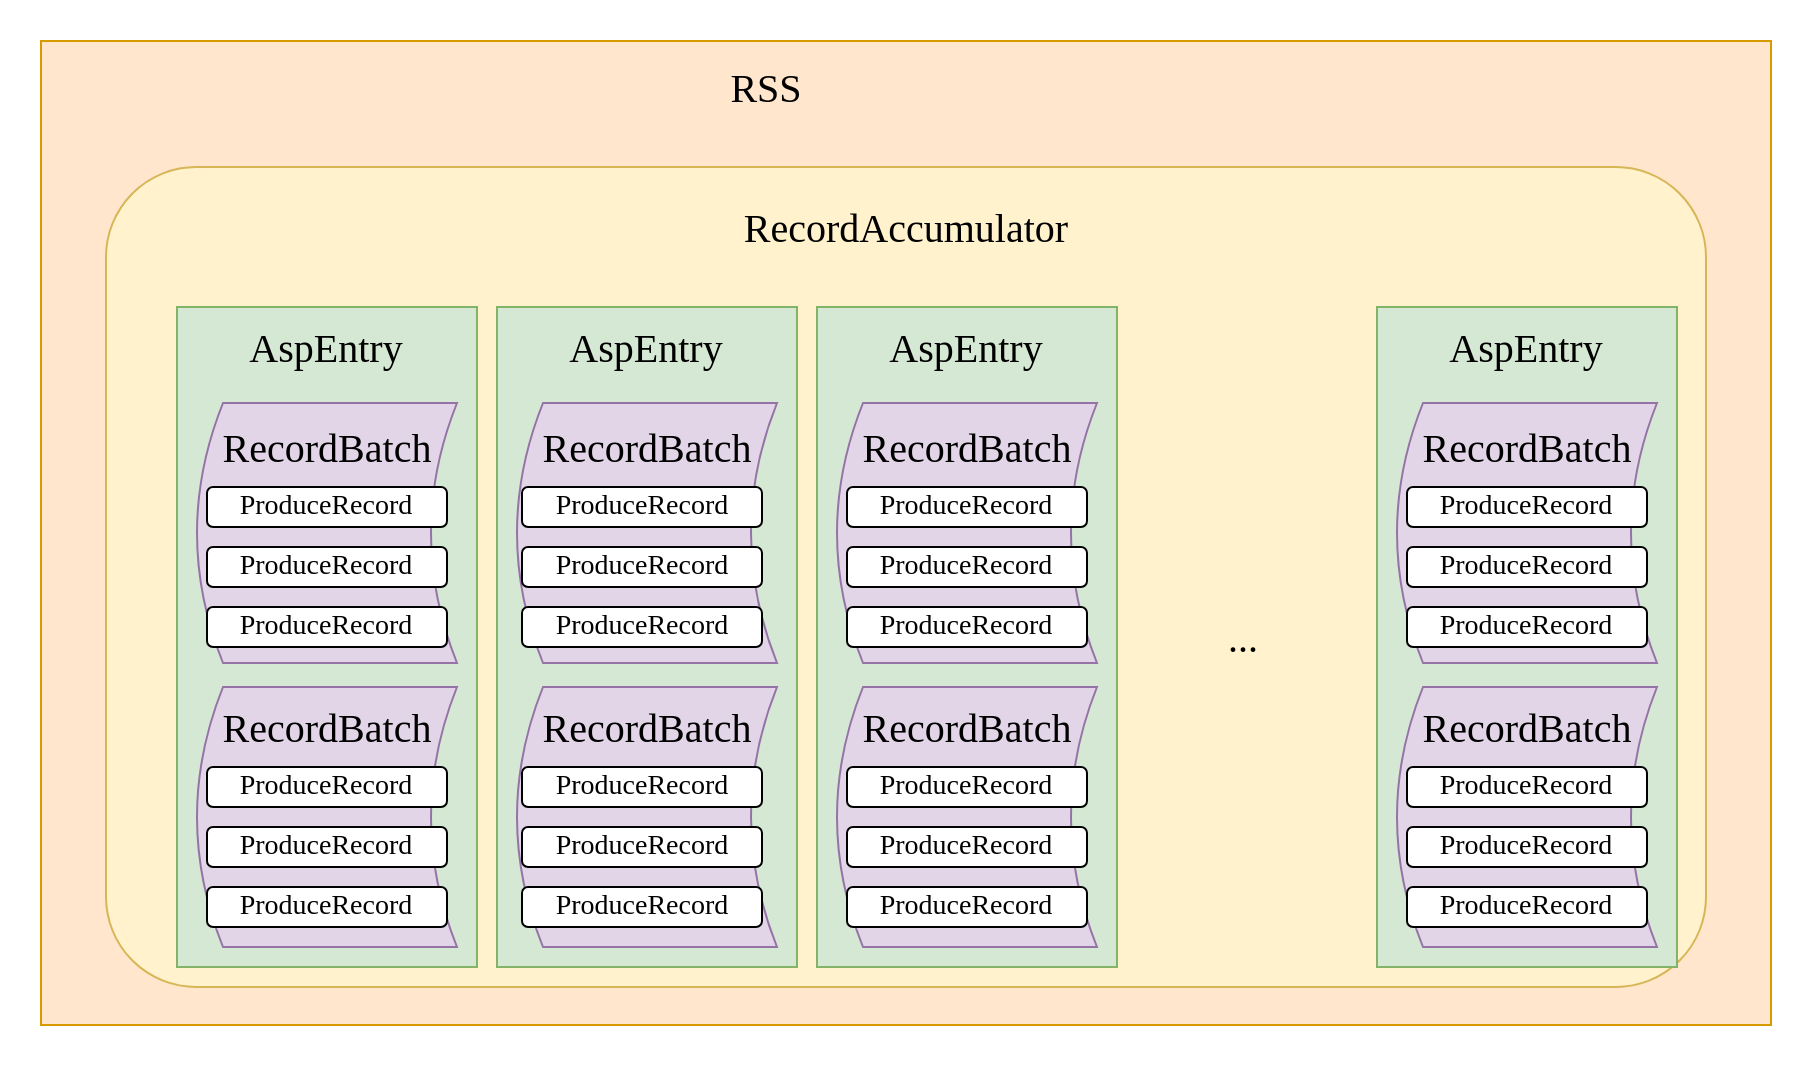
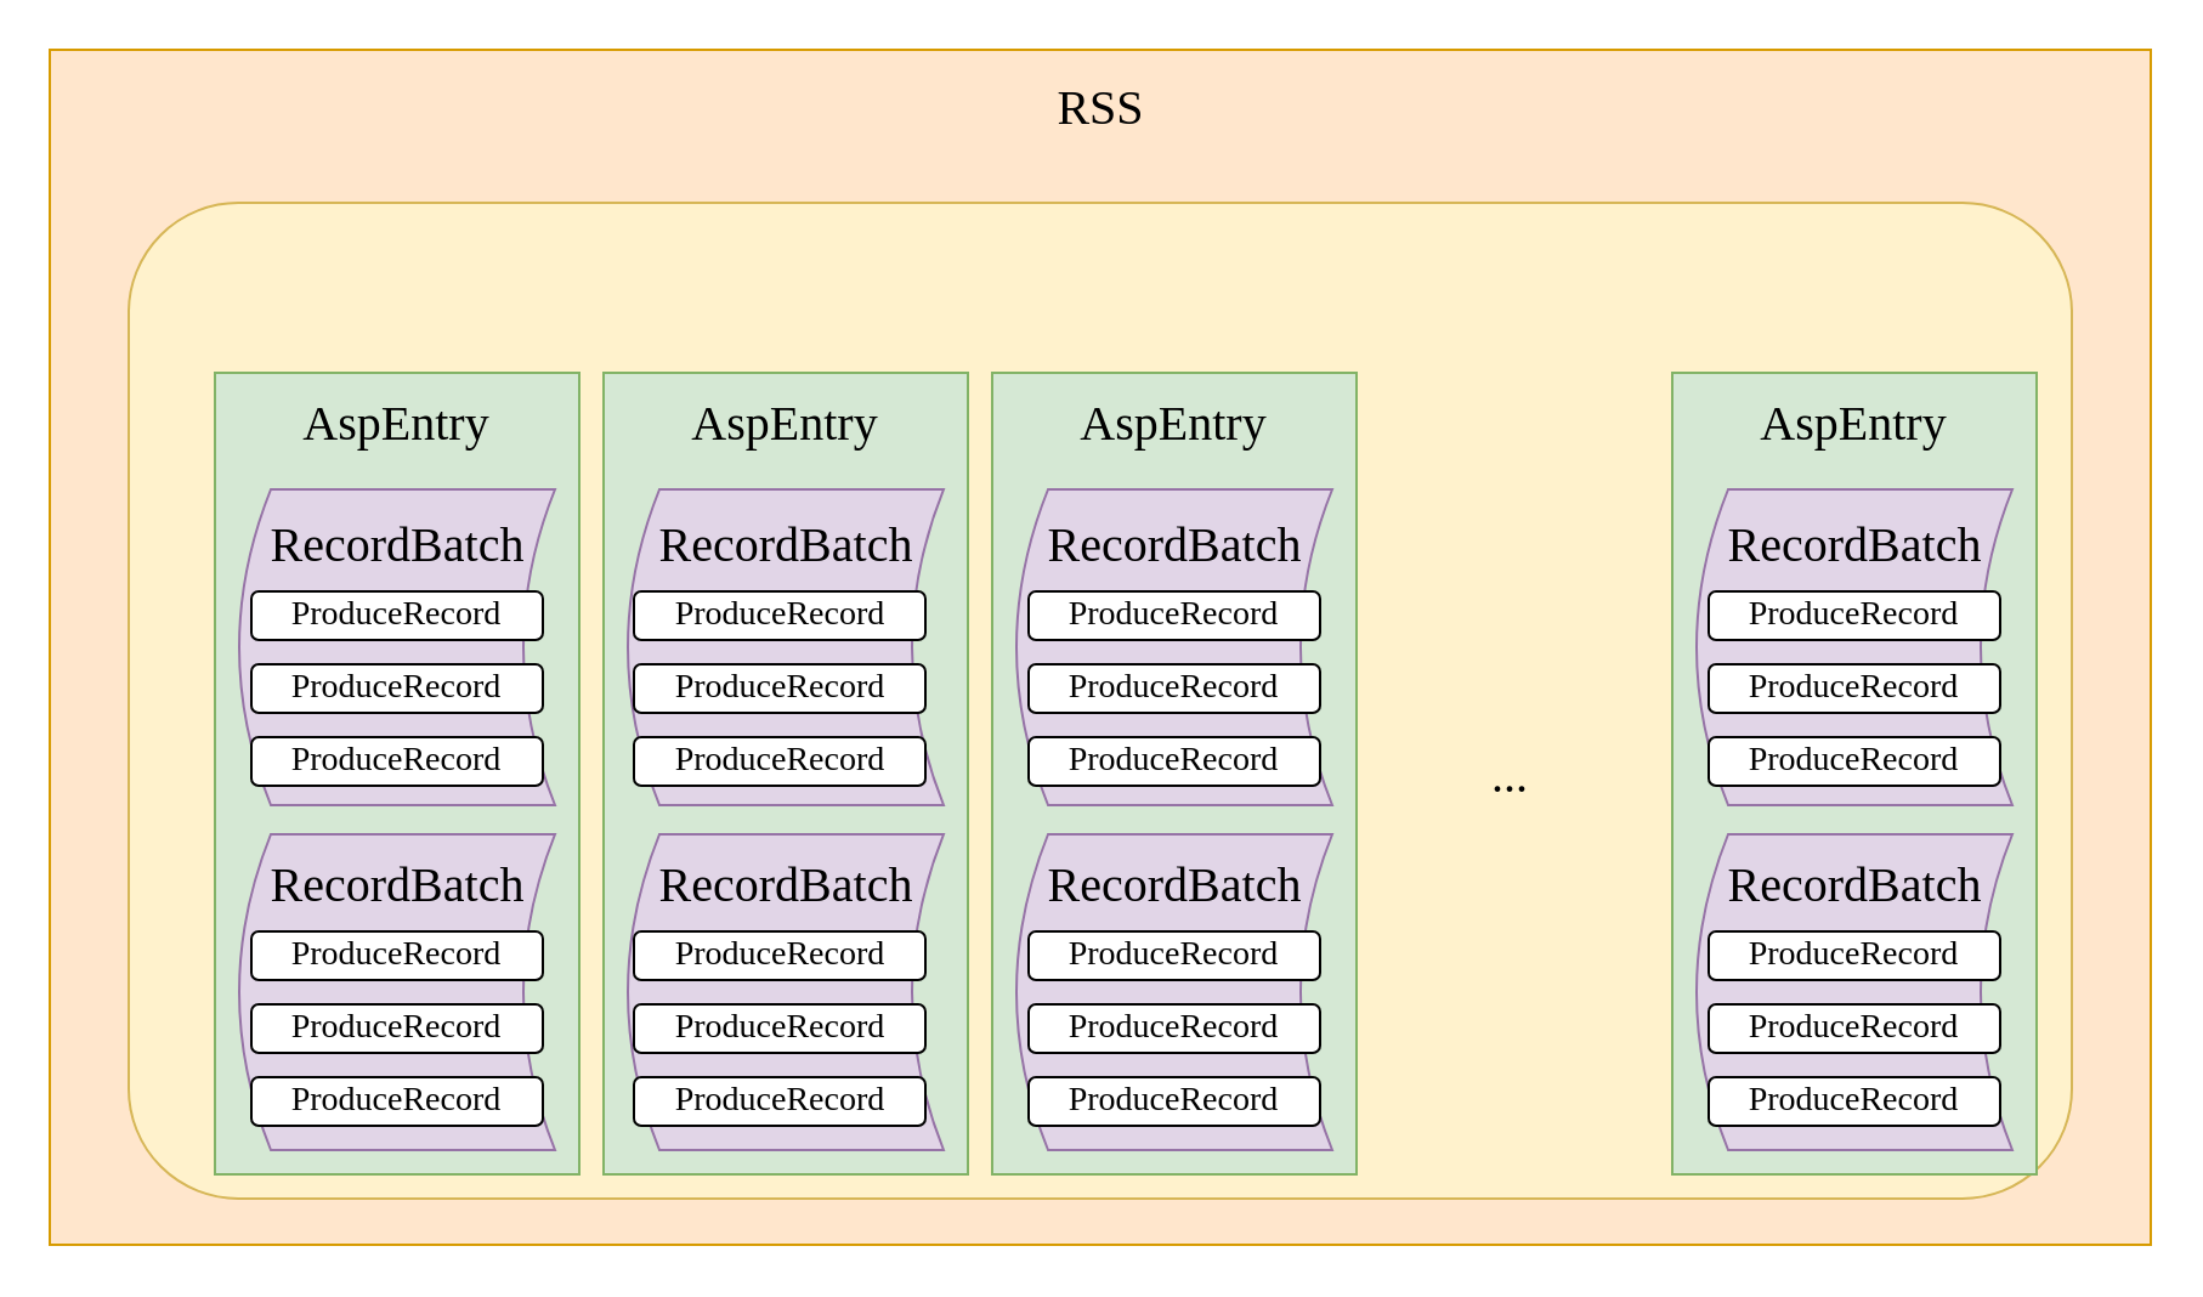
- <mxCell id="16" value="&lt;font face=&quot;Consolas&quot; style=&quot;font-size: 20px&quot;&gt;RSS&lt;/font&gt;" style="text;html=1;strokeColor=none;fillColor=none;align=center;verticalAlign=middle;whiteSpace=wrap;rounded=0;" vertex="1" parent="1"><mxGeometry x="362.5" y="33" width="40" height="20" as="geometry" /></mxCell>
+ <mxCell id="16" value="&lt;font face=&quot;Consolas&quot; style=&quot;font-size: 20px&quot;&gt;RSS&lt;/font&gt;" style="text;html=1;strokeColor=none;fillColor=none;align=center;verticalAlign=middle;whiteSpace=wrap;rounded=0;" vertex="1" parent="1"><mxGeometry x="432.5" y="33" width="40" height="20" as="geometry" /></mxCell>
- <mxCell id="17" value="&lt;font face=&quot;Consolas&quot; style=&quot;font-size: 20px&quot;&gt;RecordAccumulator&lt;/font&gt;" style="text;html=1;strokeColor=none;fillColor=none;align=center;verticalAlign=middle;whiteSpace=wrap;rounded=0;" vertex="1" parent="1"><mxGeometry x="344.75" y="103" width="215.5" height="20" as="geometry" /></mxCell>
